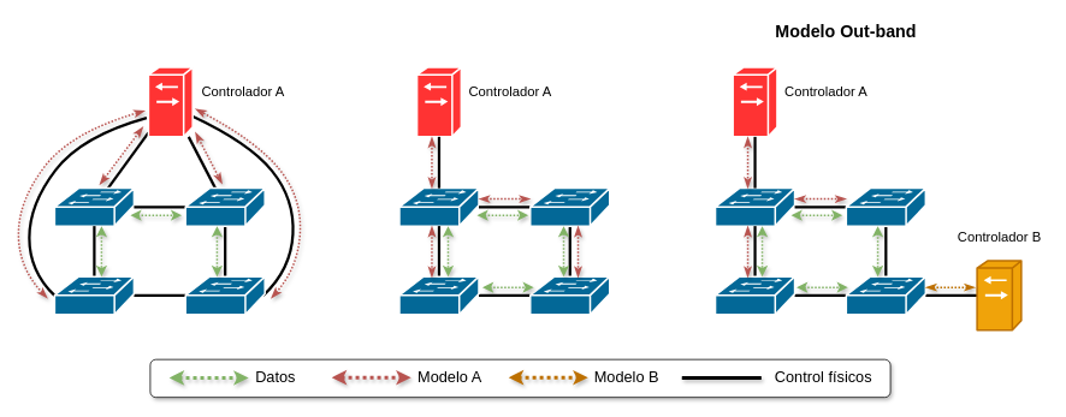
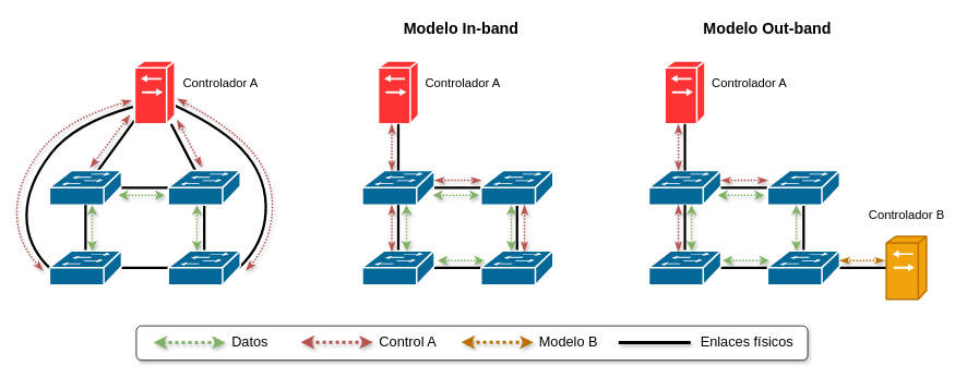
+ <mxCell id="11" value="&lt;font style=&quot;font-size: 19px;&quot;&gt;&lt;b style=&quot;&quot;&gt;Modelo In-band&lt;/b&gt;&lt;/font&gt;" style="text;html=1;align=center;verticalAlign=middle;whiteSpace=wrap;rounded=0;" parent="1" vertex="1"><mxGeometry x="451" y="20" width="224" height="30" as="geometry" /></mxCell>
- <mxCell id="66" value="&lt;font style=&quot;font-size: 17px;&quot;&gt;Modelo A&lt;/font&gt;" style="text;html=1;align=center;verticalAlign=middle;whiteSpace=wrap;rounded=0;" vertex="1" parent="1"><mxGeometry x="461" y="404" width="74" height="30" as="geometry" /></mxCell>
+ <mxCell id="66" value="&lt;font style=&quot;font-size: 17px;&quot;&gt;Control A&lt;/font&gt;" style="text;html=1;align=center;verticalAlign=middle;whiteSpace=wrap;rounded=0;" vertex="1" parent="1"><mxGeometry x="461" y="404" width="74" height="30" as="geometry" /></mxCell>
- <mxCell id="70" value="&lt;font style=&quot;font-size: 17px;&quot;&gt;Control físicos&lt;/font&gt;" style="text;html=1;align=center;verticalAlign=middle;whiteSpace=wrap;rounded=0;" vertex="1" parent="1"><mxGeometry x="847" y="404" width="130" height="30" as="geometry" /></mxCell>
+ <mxCell id="70" value="&lt;font style=&quot;font-size: 17px;&quot;&gt;Enlaces físicos&lt;/font&gt;" style="text;html=1;align=center;verticalAlign=middle;whiteSpace=wrap;rounded=0;" vertex="1" parent="1"><mxGeometry x="847" y="404" width="130" height="30" as="geometry" /></mxCell>
